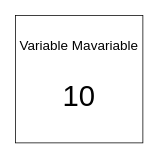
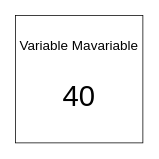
- <mxCell id="4" value="&lt;font style=&quot;font-size: 39px&quot;&gt;10&lt;/font&gt;" style="text;html=1;strokeColor=none;fillColor=none;align=center;verticalAlign=middle;whiteSpace=wrap;rounded=0;" vertex="1" parent="1"><mxGeometry x="60" y="90" width="90" height="75" as="geometry" /></mxCell>
+ <mxCell id="4" value="&lt;font style=&quot;font-size: 39px&quot;&gt;40&lt;/font&gt;" style="text;html=1;strokeColor=none;fillColor=none;align=center;verticalAlign=middle;whiteSpace=wrap;rounded=0;" vertex="1" parent="1"><mxGeometry x="60" y="90" width="90" height="75" as="geometry" /></mxCell>
